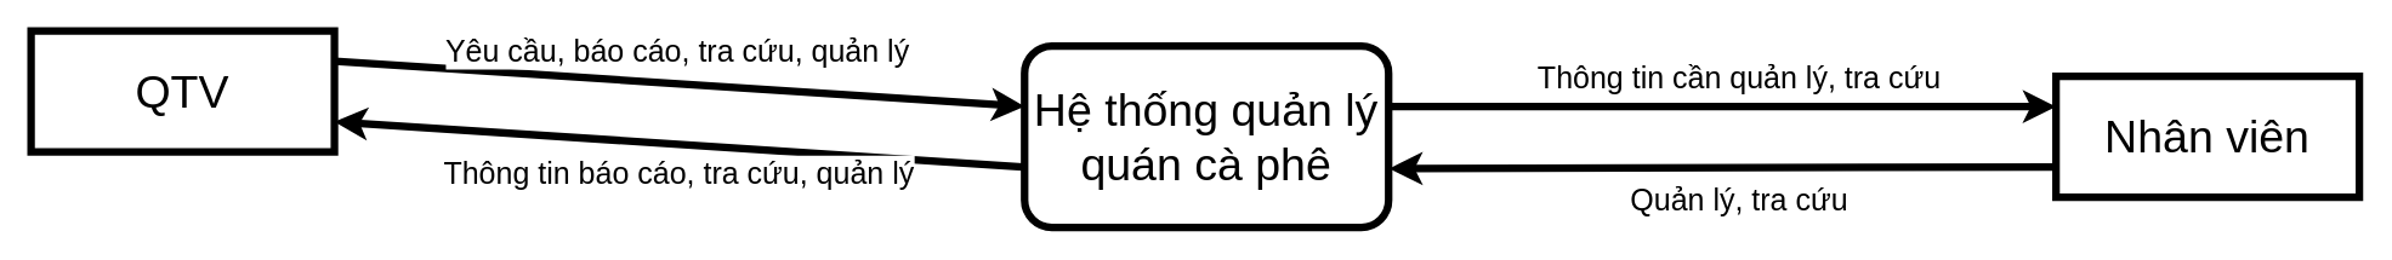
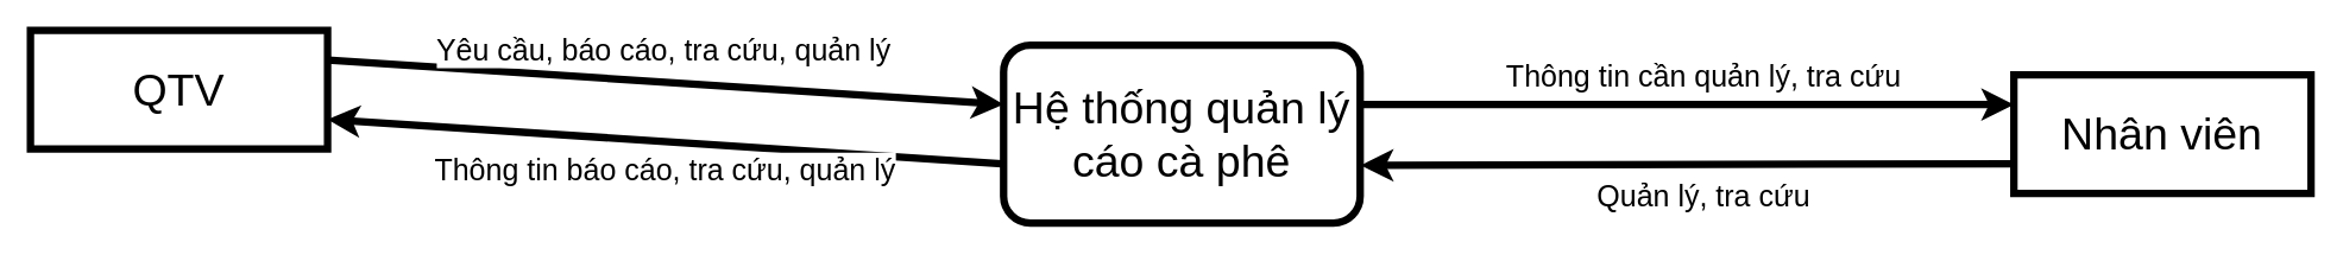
- <mxCell id="2" value="Hệ thống quản lý quán cà phê" style="rounded=1;whiteSpace=wrap;html=1;strokeWidth=5;fontSize=30;" vertex="1" parent="1"><mxGeometry x="675" y="30" width="240" height="120" as="geometry" /></mxCell>
+ <mxCell id="2" value="Hệ thống quản lý cáo cà phê" style="rounded=1;whiteSpace=wrap;html=1;strokeWidth=5;fontSize=30;" vertex="1" parent="1"><mxGeometry x="675" y="30" width="240" height="120" as="geometry" /></mxCell>
